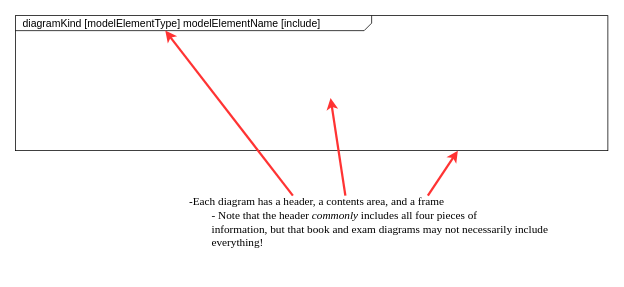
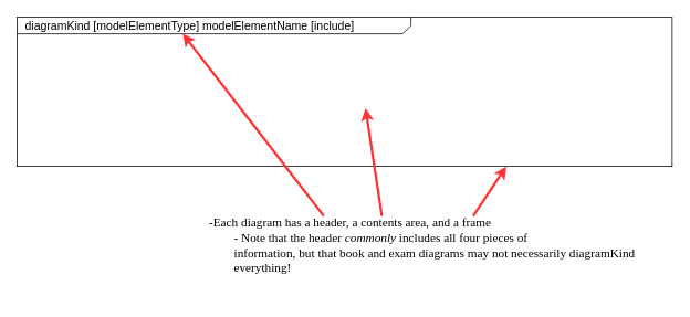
- <mxCell id="3" value="&lt;div style=&quot;font-size: 15px;&quot; class=&quot;O0&quot;&gt;&lt;font style=&quot;font-size: 15px;&quot;&gt;-&lt;span style=&quot;font-family: &amp;quot;Avenir Next LT Pro&amp;quot;;&quot;&gt;Each diagram has a header, a contents area, and a frame&lt;/span&gt;&lt;/font&gt;&lt;/div&gt;&lt;font style=&quot;font-size: 15px;&quot;&gt;&lt;span style=&quot;background-color: initial; font-family: &amp;quot;Avenir Next LT Pro&amp;quot;;&quot;&gt;&lt;span style=&quot;white-space: pre;&quot;&gt;&#09;&lt;/span&gt;- Note that the header &lt;/span&gt;&lt;span style=&quot;background-color: initial; font-family: &amp;quot;Avenir Next LT Pro&amp;quot;; font-style: italic;&quot;&gt;commonly&lt;/span&gt;&lt;span style=&quot;background-color: initial; font-family: &amp;quot;Avenir Next LT Pro&amp;quot;;&quot;&gt; includes all four pieces of&lt;/span&gt;&lt;br&gt;&lt;/font&gt;&lt;div style=&quot;font-size: 15px;&quot; class=&quot;O1&quot;&gt;&lt;span style=&quot;font-family: &amp;quot;Avenir Next LT Pro&amp;quot;;&quot;&gt;&lt;font style=&quot;font-size: 15px;&quot;&gt;&lt;span style=&quot;white-space: pre;&quot;&gt;&#09;&lt;/span&gt;information, but that book and exam diagrams may not necessarily include&lt;br&gt;&lt;span style=&quot;white-space: pre;&quot;&gt;&#09;&lt;/span&gt;everything!&lt;/font&gt;&lt;/span&gt;&lt;/div&gt;" style="text;html=1;strokeColor=none;fillColor=none;align=left;verticalAlign=middle;whiteSpace=wrap;rounded=0;fontSize=16;" vertex="1" parent="1"><mxGeometry x="250" y="230" width="560" height="130" as="geometry" /></mxCell>
+ <mxCell id="3" value="&lt;div style=&quot;font-size: 15px;&quot; class=&quot;O0&quot;&gt;&lt;font style=&quot;font-size: 15px;&quot;&gt;-&lt;span style=&quot;font-family: &amp;quot;Avenir Next LT Pro&amp;quot;;&quot;&gt;Each diagram has a header, a contents area, and a frame&lt;/span&gt;&lt;/font&gt;&lt;/div&gt;&lt;font style=&quot;font-size: 15px;&quot;&gt;&lt;span style=&quot;background-color: initial; font-family: &amp;quot;Avenir Next LT Pro&amp;quot;;&quot;&gt;&lt;span style=&quot;white-space: pre;&quot;&gt;&#09;&lt;/span&gt;- Note that the header &lt;/span&gt;&lt;span style=&quot;background-color: initial; font-family: &amp;quot;Avenir Next LT Pro&amp;quot;; font-style: italic;&quot;&gt;commonly&lt;/span&gt;&lt;span style=&quot;background-color: initial; font-family: &amp;quot;Avenir Next LT Pro&amp;quot;;&quot;&gt; includes all four pieces of&lt;/span&gt;&lt;br&gt;&lt;/font&gt;&lt;div style=&quot;font-size: 15px;&quot; class=&quot;O1&quot;&gt;&lt;span style=&quot;font-family: &amp;quot;Avenir Next LT Pro&amp;quot;;&quot;&gt;&lt;font style=&quot;font-size: 15px;&quot;&gt;&lt;span style=&quot;white-space: pre;&quot;&gt;&#09;&lt;/span&gt;information, but that book and exam diagrams may not necessarily diagramKind&lt;br&gt;&lt;span style=&quot;white-space: pre;&quot;&gt;&#09;&lt;/span&gt;everything!&lt;/font&gt;&lt;/span&gt;&lt;/div&gt;" style="text;html=1;strokeColor=none;fillColor=none;align=left;verticalAlign=middle;whiteSpace=wrap;rounded=0;fontSize=16;" vertex="1" parent="1"><mxGeometry x="250" y="230" width="560" height="130" as="geometry" /></mxCell>
